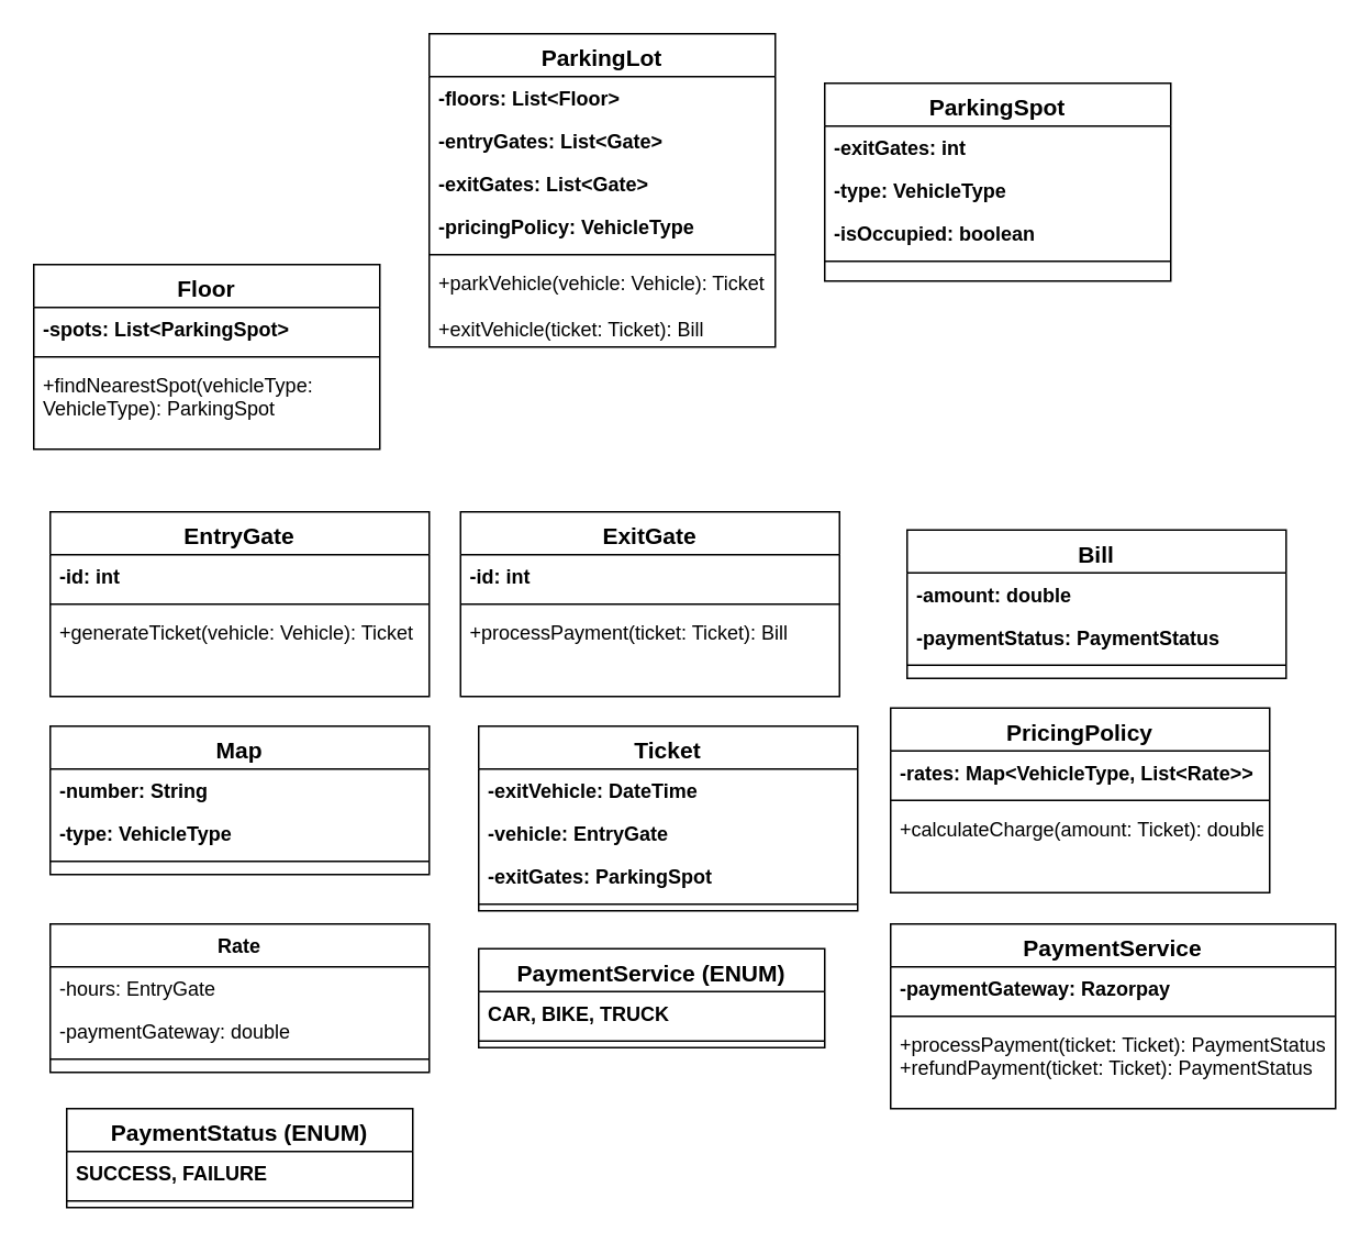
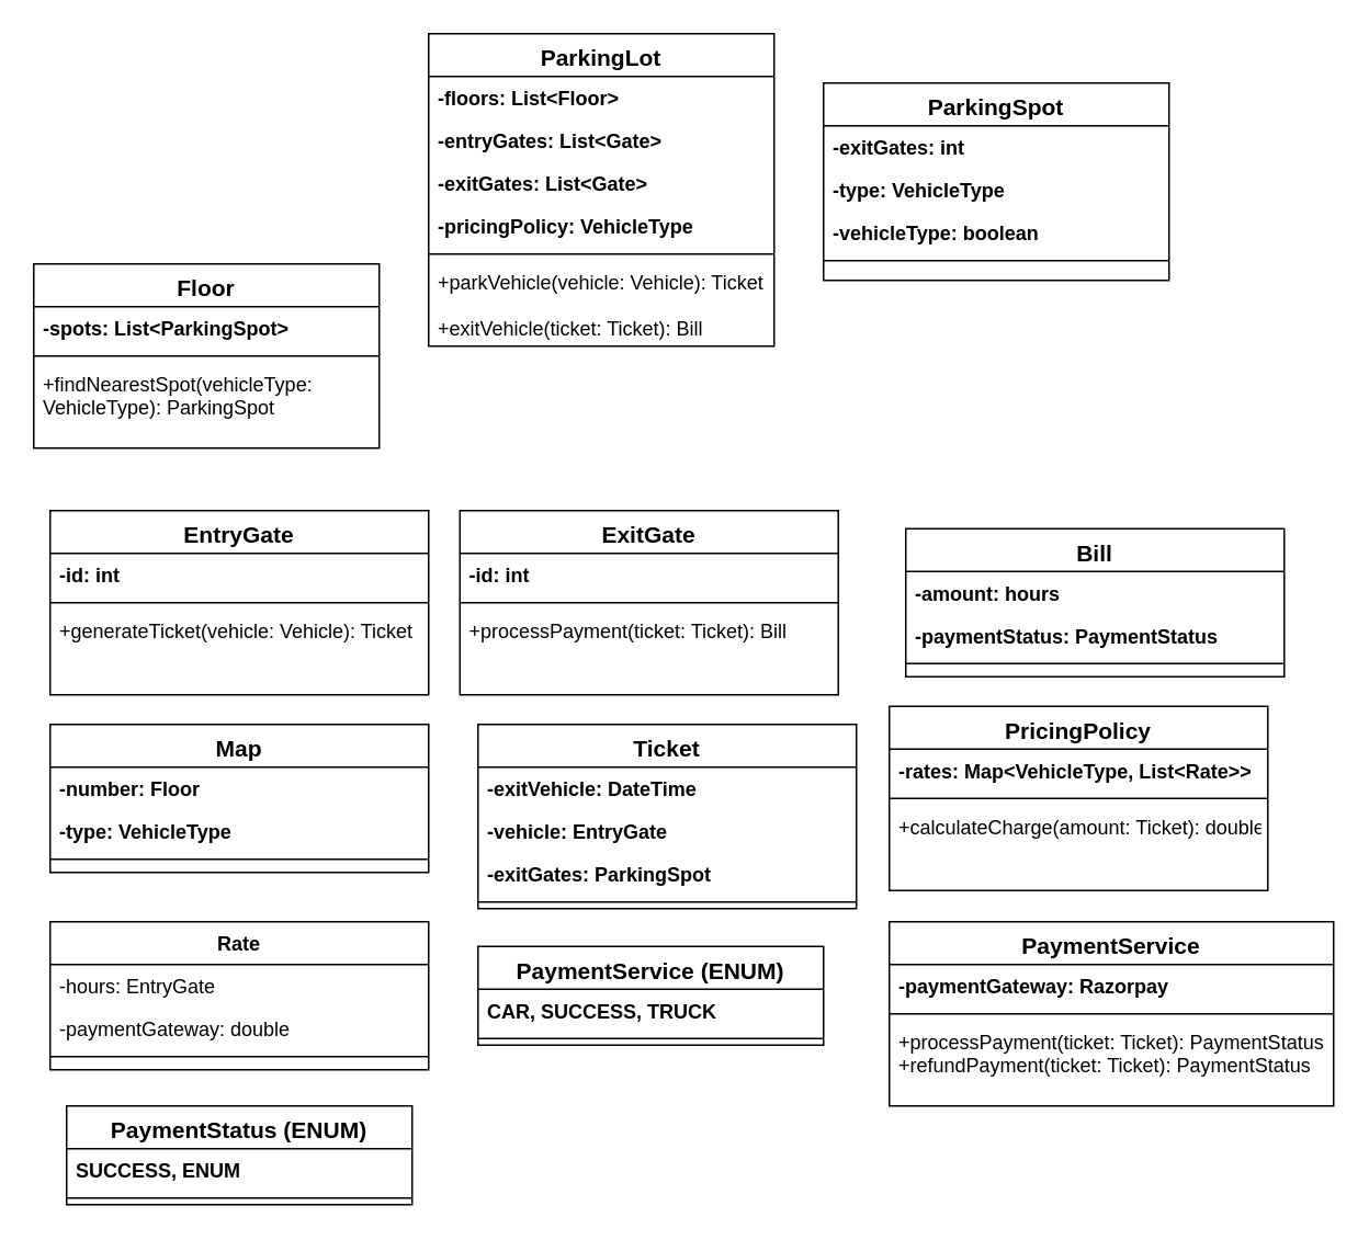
- <mxCell id="16" value="-isOccupied: boolean" style="text;align=left;verticalAlign=top;spacingLeft=4;spacingRight=4;overflow=hidden;rotatable=0;points=[[0,0.5],[1,0.5]];portConstraint=eastwest;rounded=0;shadow=0;html=0;fontStyle=1" vertex="1" parent="13"><mxGeometry y="78" width="210" height="26" as="geometry" /></mxCell>
+ <mxCell id="16" value="-vehicleType: boolean" style="text;align=left;verticalAlign=top;spacingLeft=4;spacingRight=4;overflow=hidden;rotatable=0;points=[[0,0.5],[1,0.5]];portConstraint=eastwest;rounded=0;shadow=0;html=0;fontStyle=1" vertex="1" parent="13"><mxGeometry y="78" width="210" height="26" as="geometry" /></mxCell>
- <mxCell id="36" value="-amount: double   &#10;" style="text;align=left;verticalAlign=top;spacingLeft=4;spacingRight=4;overflow=hidden;rotatable=0;points=[[0,0.5],[1,0.5]];portConstraint=eastwest;fontStyle=1" vertex="1" parent="35"><mxGeometry y="26" width="230" height="26" as="geometry" /></mxCell>
+ <mxCell id="36" value="-amount: hours   &#10;" style="text;align=left;verticalAlign=top;spacingLeft=4;spacingRight=4;overflow=hidden;rotatable=0;points=[[0,0.5],[1,0.5]];portConstraint=eastwest;fontStyle=1" vertex="1" parent="35"><mxGeometry y="26" width="230" height="26" as="geometry" /></mxCell>
- <mxCell id="27" value="-number: String  &#10;" style="text;align=left;verticalAlign=top;spacingLeft=4;spacingRight=4;overflow=hidden;rotatable=0;points=[[0,0.5],[1,0.5]];portConstraint=eastwest;fontStyle=1" vertex="1" parent="26"><mxGeometry y="26" width="230" height="26" as="geometry" /></mxCell>
+ <mxCell id="27" value="-number: Floor  &#10;" style="text;align=left;verticalAlign=top;spacingLeft=4;spacingRight=4;overflow=hidden;rotatable=0;points=[[0,0.5],[1,0.5]];portConstraint=eastwest;fontStyle=1" vertex="1" parent="26"><mxGeometry y="26" width="230" height="26" as="geometry" /></mxCell>
- <mxCell id="48" value="CAR, BIKE, TRUCK &#10;" style="text;align=left;verticalAlign=top;spacingLeft=4;spacingRight=4;overflow=hidden;rotatable=0;points=[[0,0.5],[1,0.5]];portConstraint=eastwest;fontStyle=1" vertex="1" parent="47"><mxGeometry y="26" width="210" height="26" as="geometry" /></mxCell>
+ <mxCell id="48" value="CAR, SUCCESS, TRUCK &#10;" style="text;align=left;verticalAlign=top;spacingLeft=4;spacingRight=4;overflow=hidden;rotatable=0;points=[[0,0.5],[1,0.5]];portConstraint=eastwest;fontStyle=1" vertex="1" parent="47"><mxGeometry y="26" width="210" height="26" as="geometry" /></mxCell>
- <mxCell id="55" value="SUCCESS, FAILURE&#10;" style="text;align=left;verticalAlign=top;spacingLeft=4;spacingRight=4;overflow=hidden;rotatable=0;points=[[0,0.5],[1,0.5]];portConstraint=eastwest;fontStyle=1" vertex="1" parent="54"><mxGeometry y="26" width="210" height="26" as="geometry" /></mxCell>
+ <mxCell id="55" value="SUCCESS, ENUM&#10;" style="text;align=left;verticalAlign=top;spacingLeft=4;spacingRight=4;overflow=hidden;rotatable=0;points=[[0,0.5],[1,0.5]];portConstraint=eastwest;fontStyle=1" vertex="1" parent="54"><mxGeometry y="26" width="210" height="26" as="geometry" /></mxCell>
